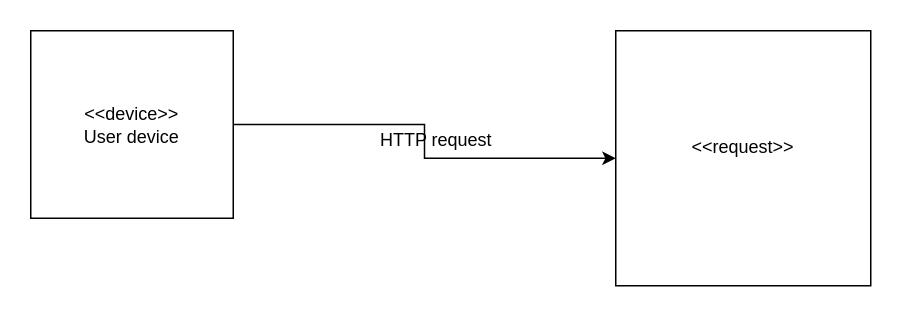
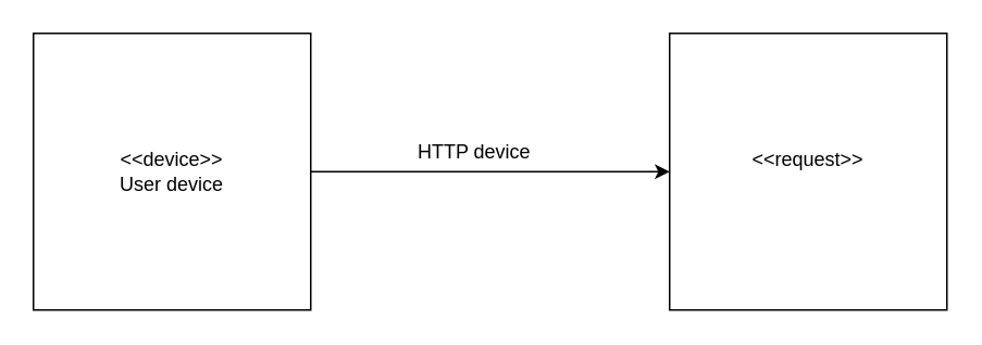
- <mxCell id="3" value="&amp;lt;&amp;lt;device&amp;gt;&amp;gt;&lt;br&gt;User device" style="whiteSpace=wrap;html=1;aspect=fixed;" vertex="1" parent="1"><mxGeometry x="20" y="20" width="135" height="125" as="geometry" /></mxCell>
+ <mxCell id="3" value="&amp;lt;&amp;lt;device&amp;gt;&amp;gt;&lt;br&gt;User device" style="whiteSpace=wrap;html=1;aspect=fixed;" vertex="1" parent="1"><mxGeometry x="20" y="20" width="170" height="170" as="geometry" /></mxCell>
- <mxCell id="5" value="HTTP request" style="text;html=1;align=center;verticalAlign=middle;resizable=0;points=[];autosize=1;strokeColor=none;fillColor=none;" vertex="1" parent="1"><mxGeometry x="240" y="78" width="100" height="30" as="geometry" /></mxCell>
+ <mxCell id="5" value="HTTP device" style="text;html=1;align=center;verticalAlign=middle;resizable=0;points=[];autosize=1;strokeColor=none;fillColor=none;" vertex="1" parent="1"><mxGeometry x="240" y="78" width="100" height="30" as="geometry" /></mxCell>
